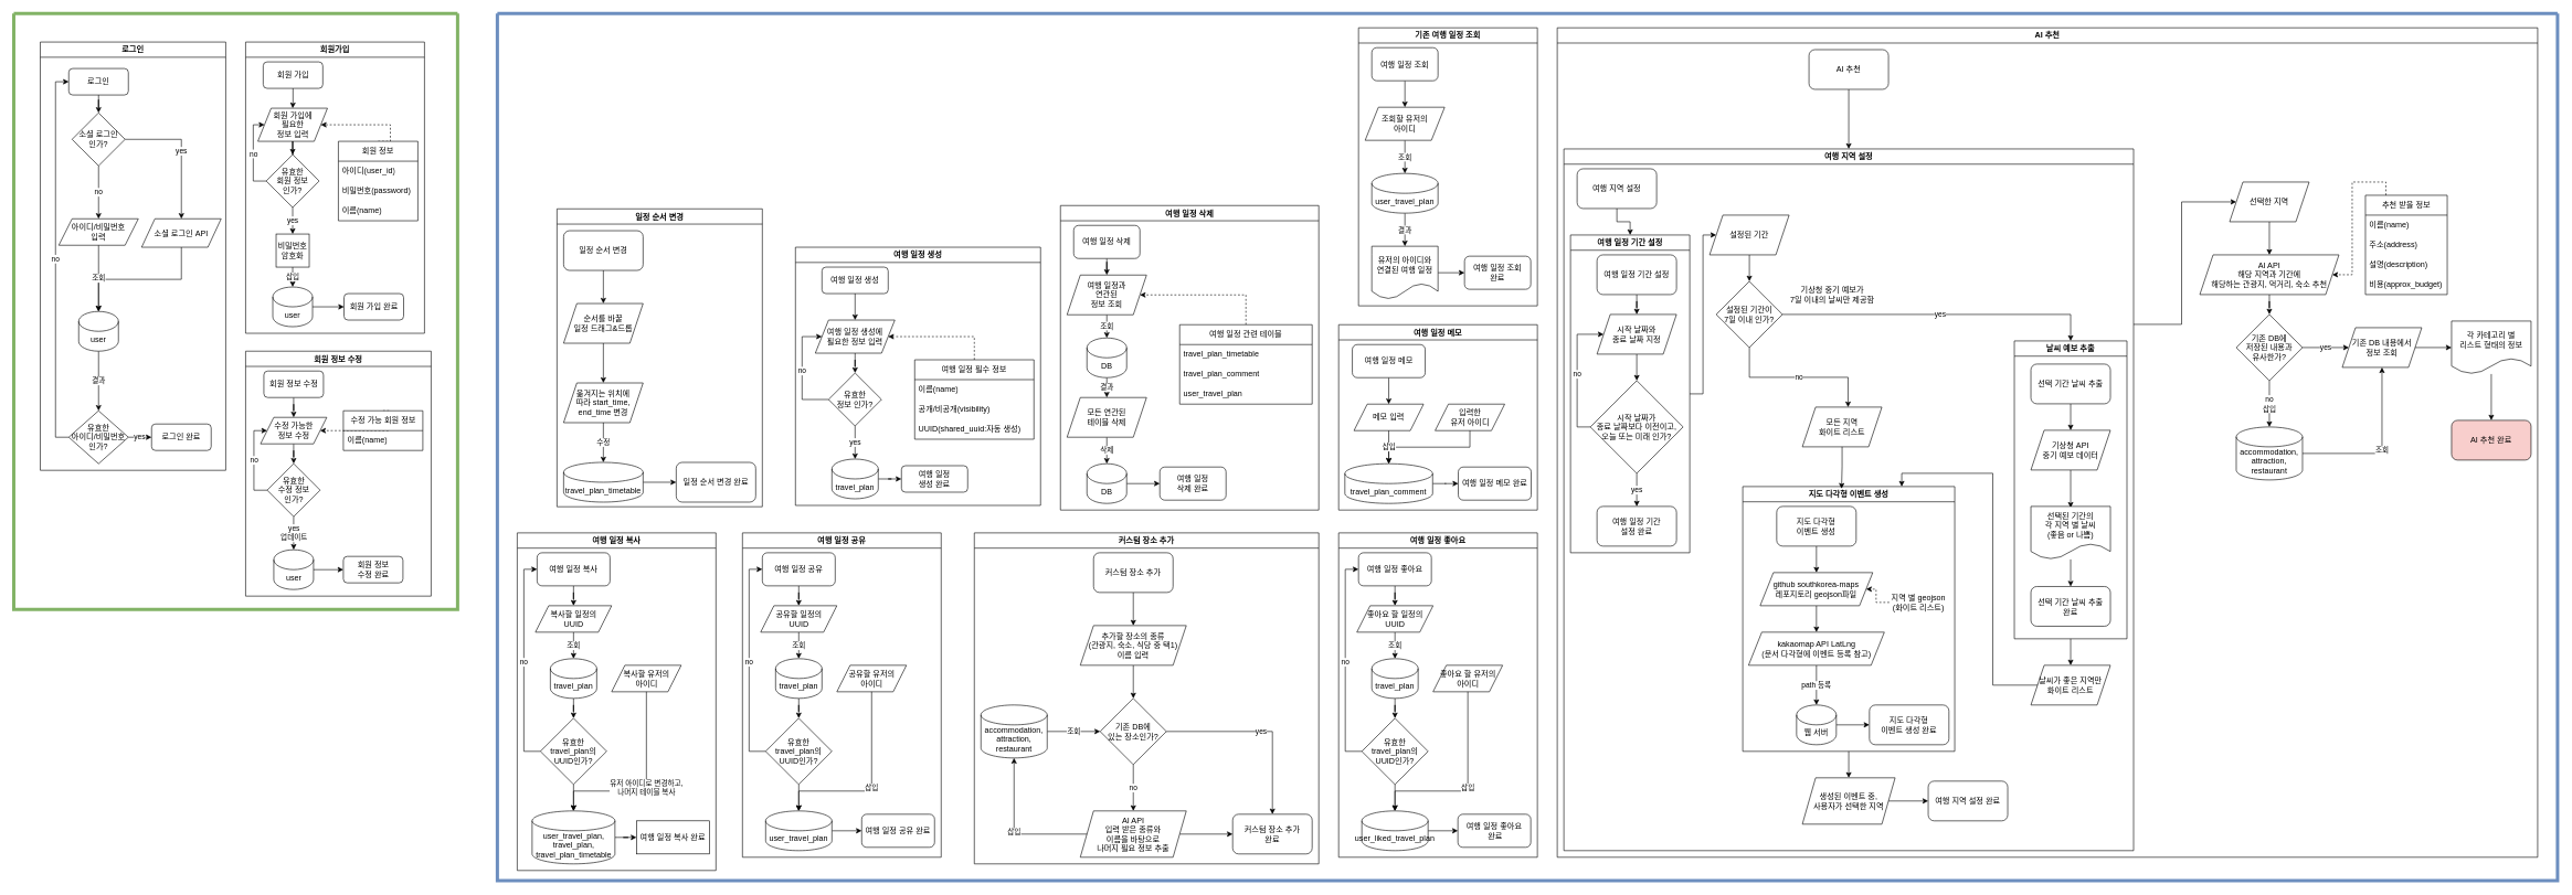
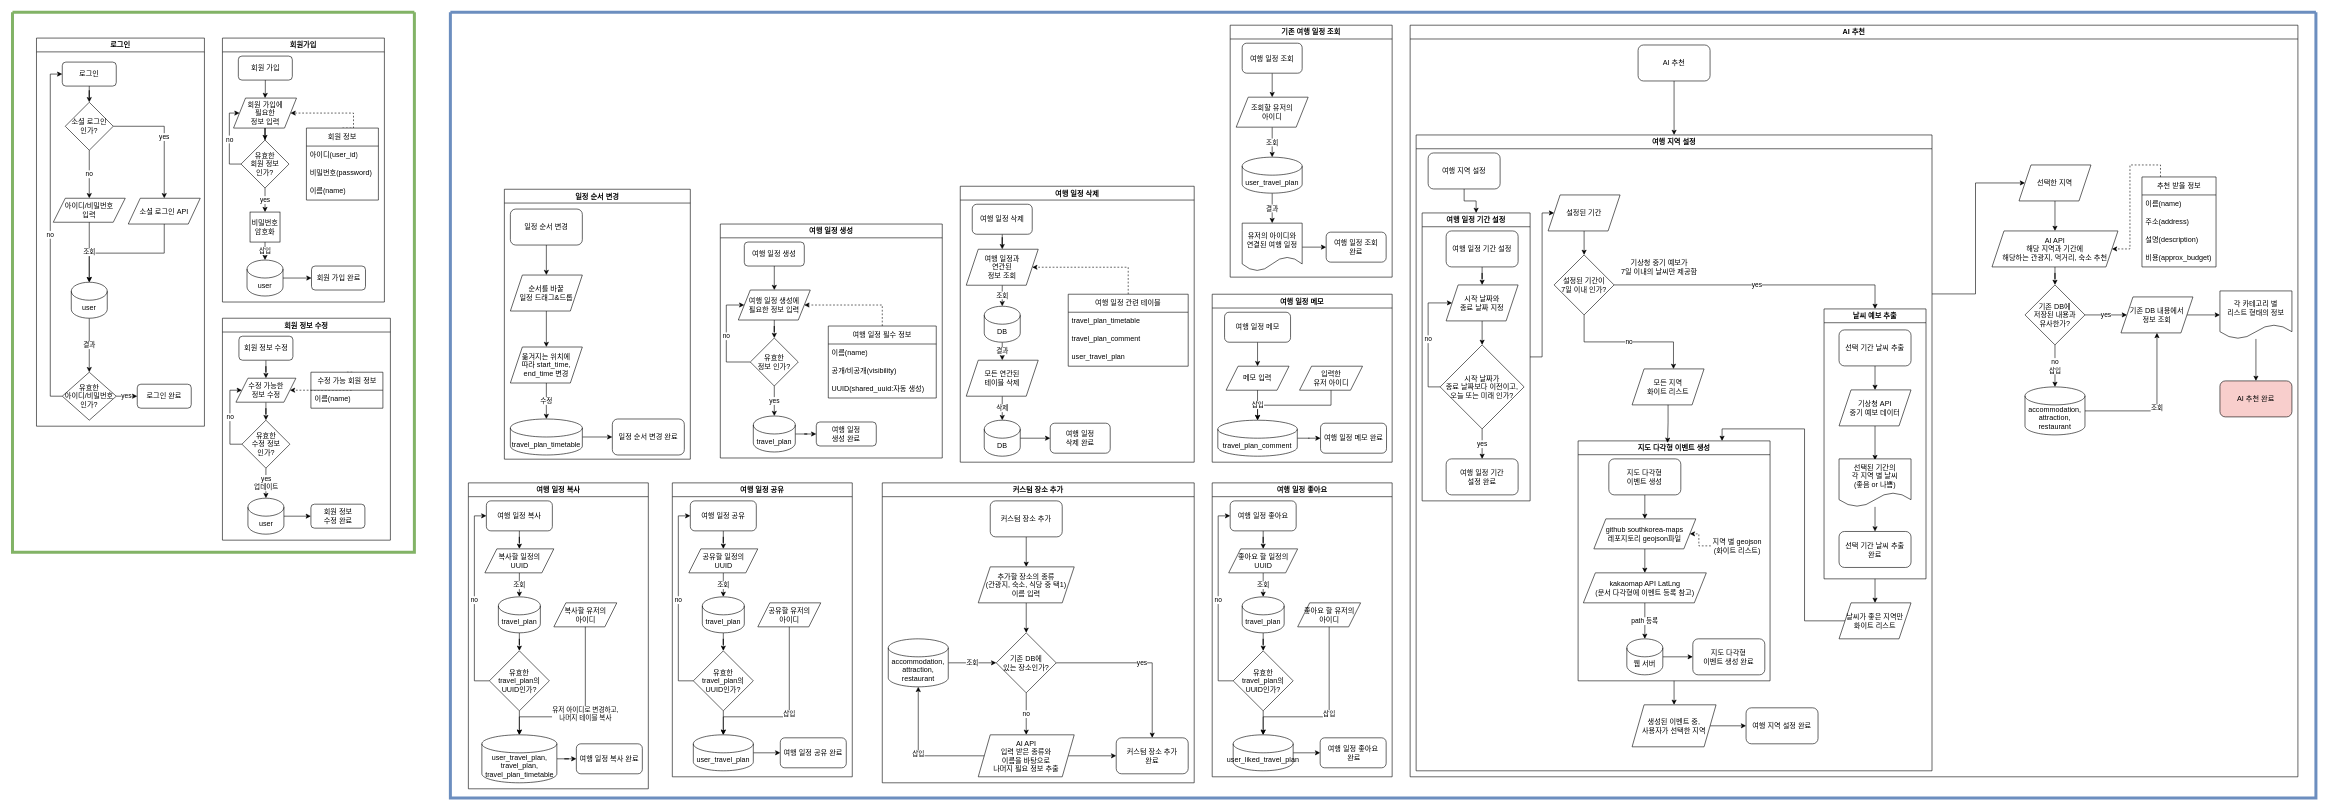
- <mxCell id="245" value="여행 일정 복사 완료" style="whiteSpace=wrap;html=1;rounded=0;" parent="231" vertex="1"><mxGeometry x="180" y="435" width="110" height="50" as="geometry" /></mxCell>
+ <mxCell id="245" value="여행 일정 복사 완료" style="rounded=1;whiteSpace=wrap;html=1;" parent="231" vertex="1"><mxGeometry x="180" y="435" width="110" height="50" as="geometry" /></mxCell>
